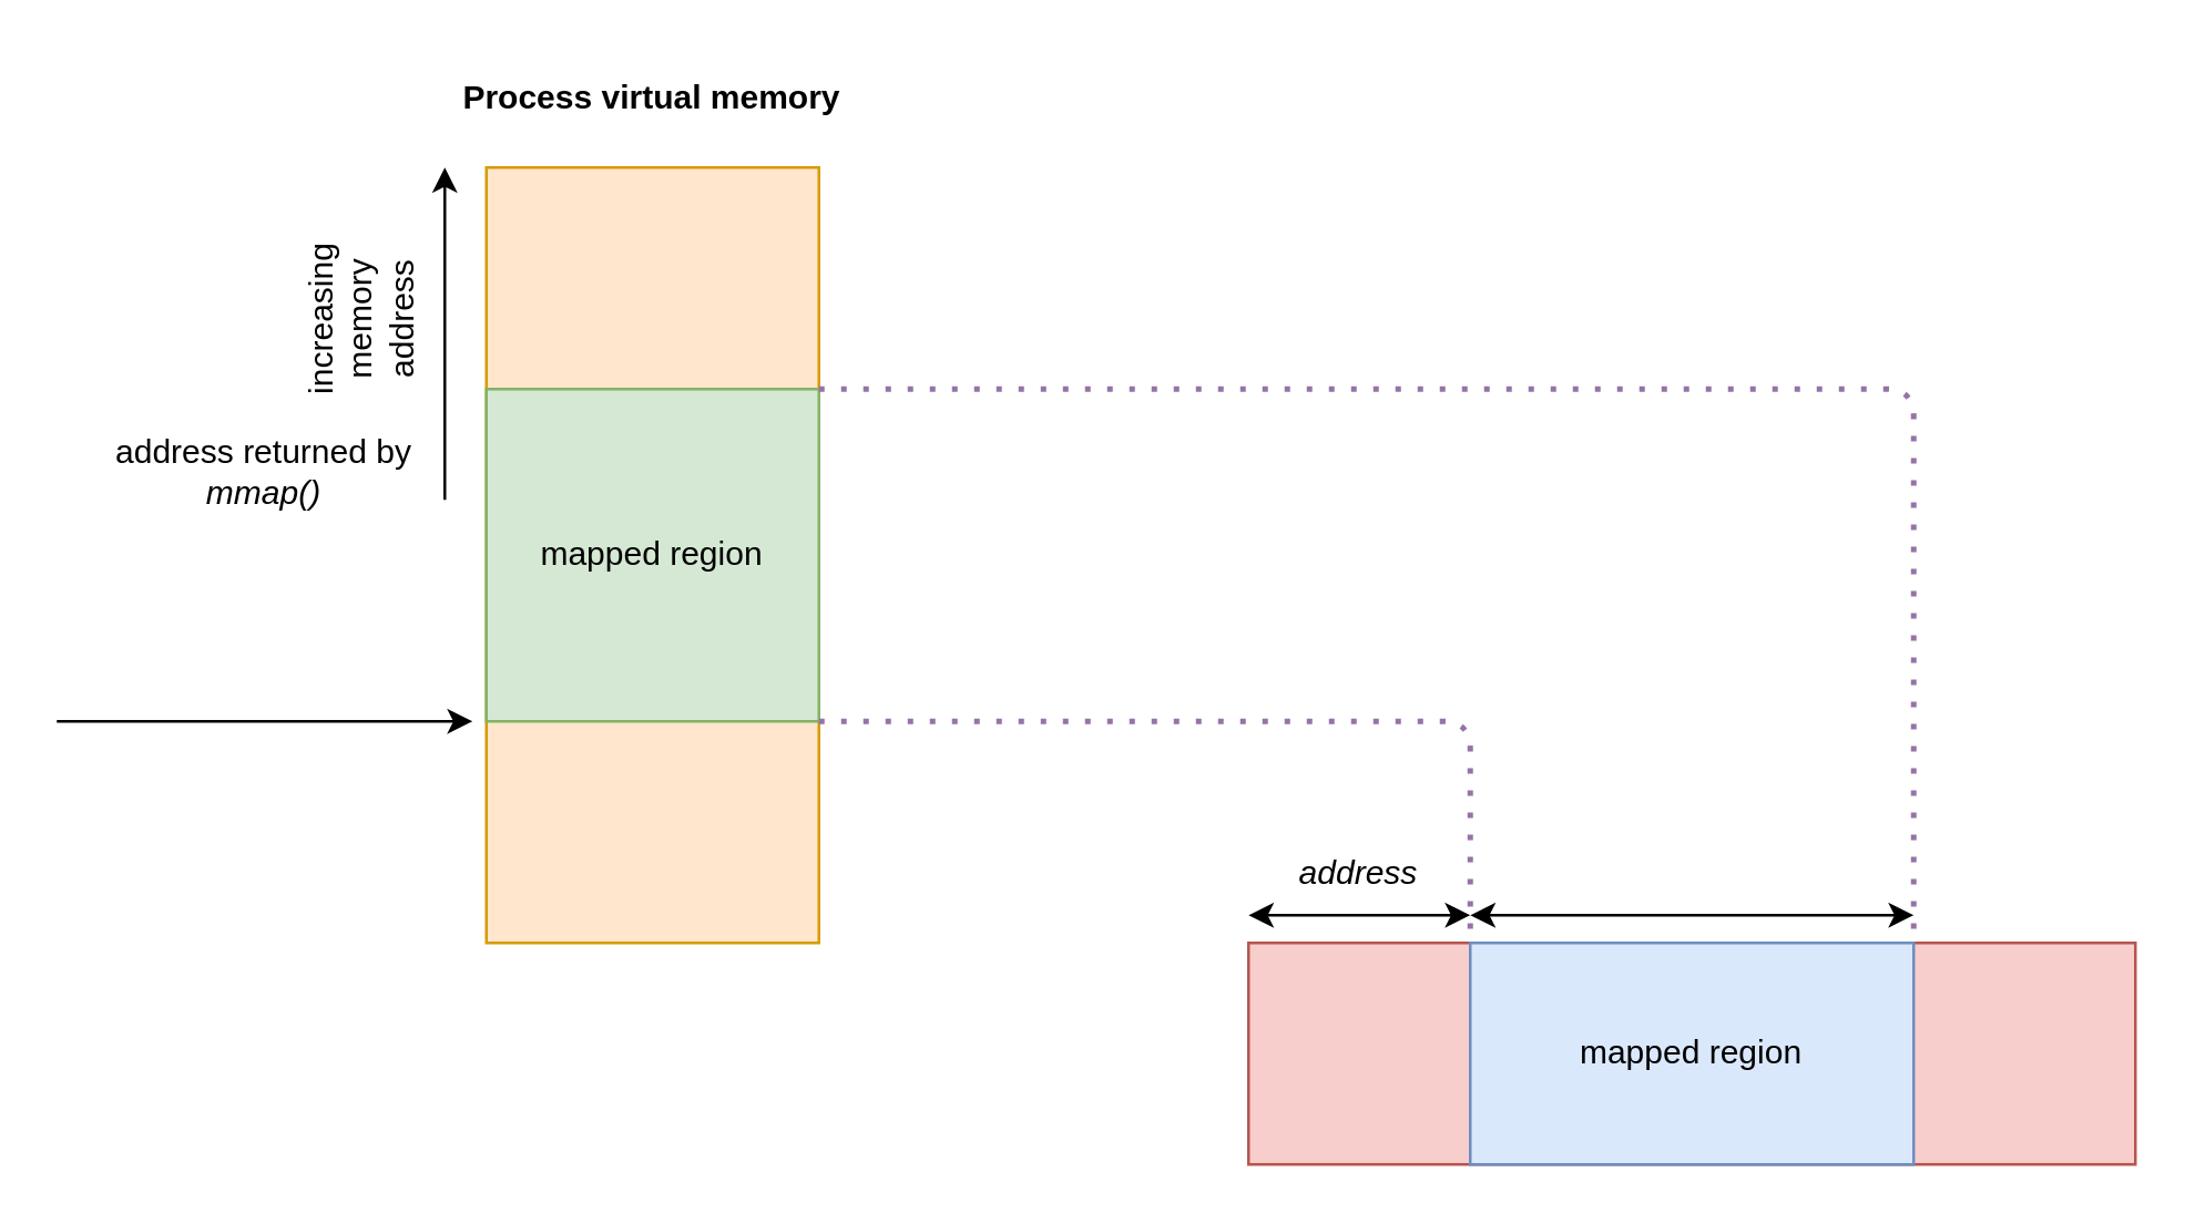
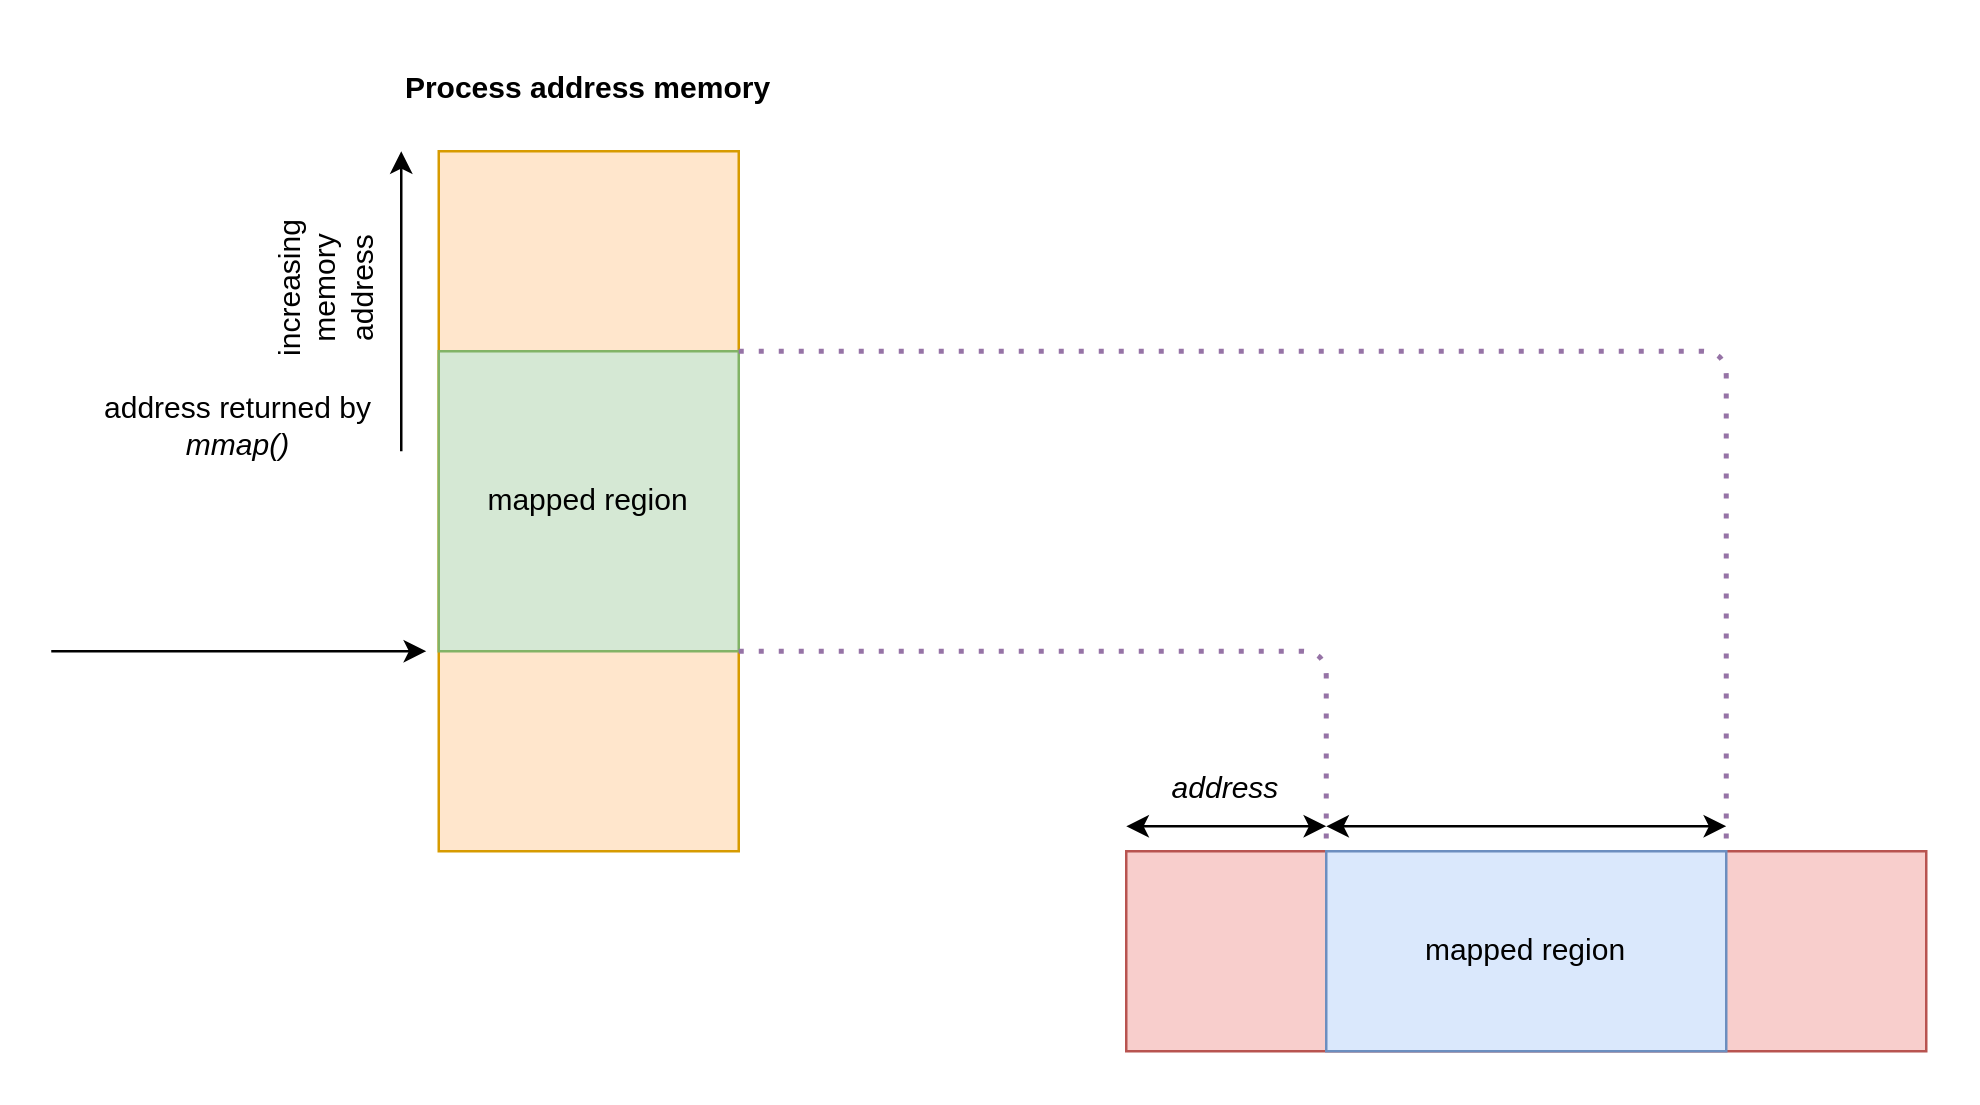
- <mxCell id="4" value="&lt;b&gt;Process virtual memory&lt;/b&gt;" style="text;html=1;align=center;verticalAlign=middle;whiteSpace=wrap;rounded=0;" vertex="1" parent="1"><mxGeometry x="160" y="20" width="150" height="30" as="geometry" /></mxCell>
+ <mxCell id="4" value="&lt;b&gt;Process address memory&lt;/b&gt;" style="text;html=1;align=center;verticalAlign=middle;whiteSpace=wrap;rounded=0;" vertex="1" parent="1"><mxGeometry x="160" y="20" width="150" height="30" as="geometry" /></mxCell>
